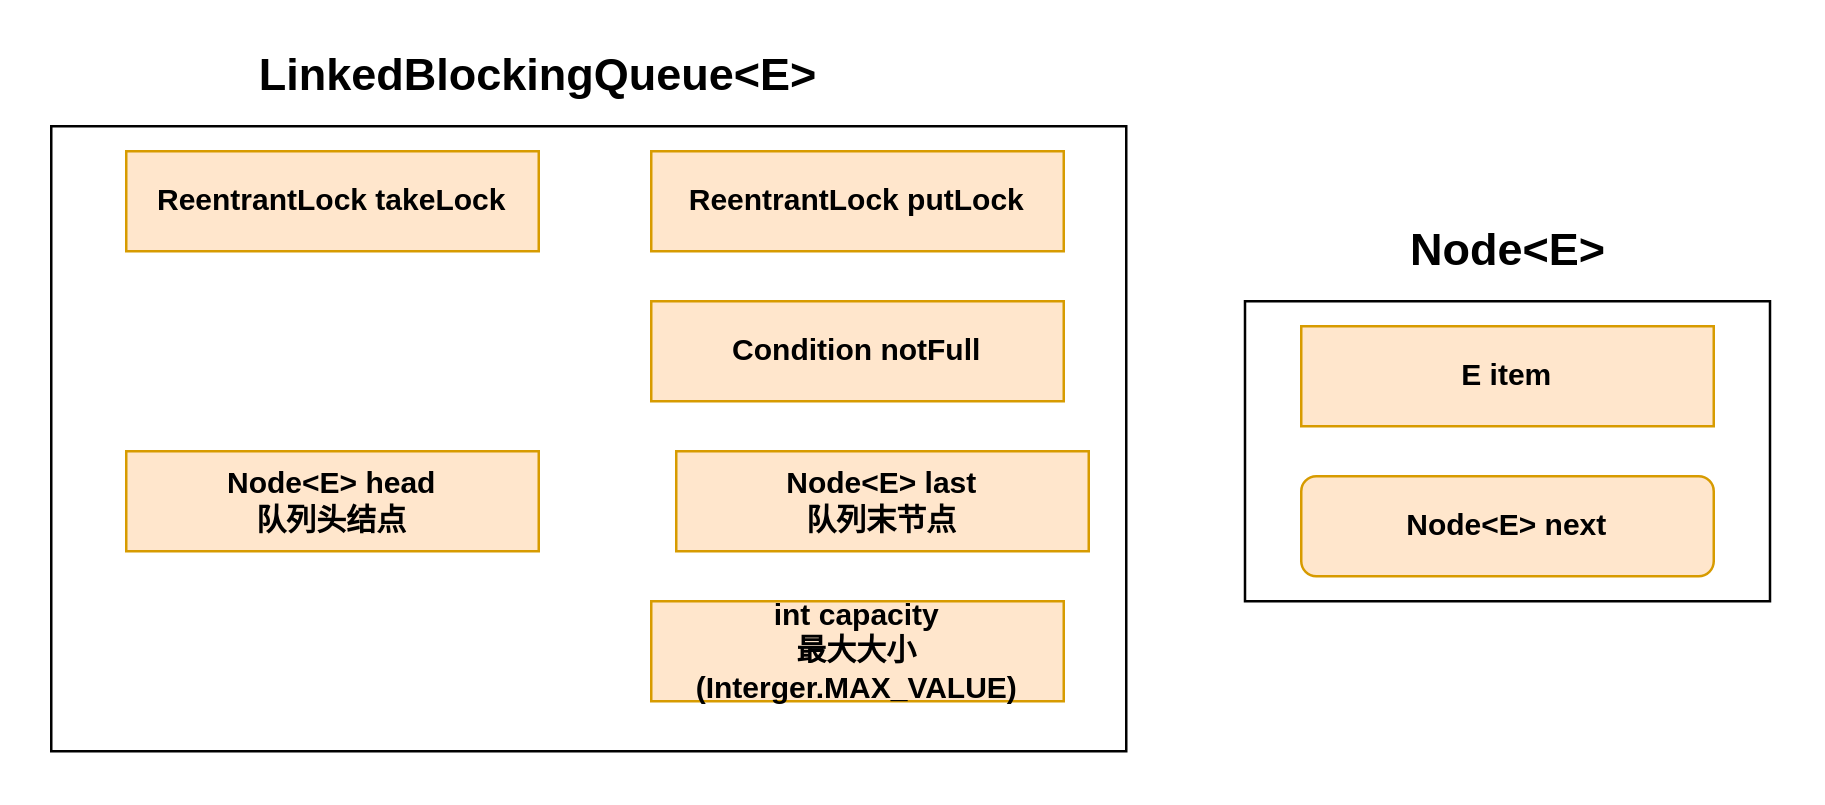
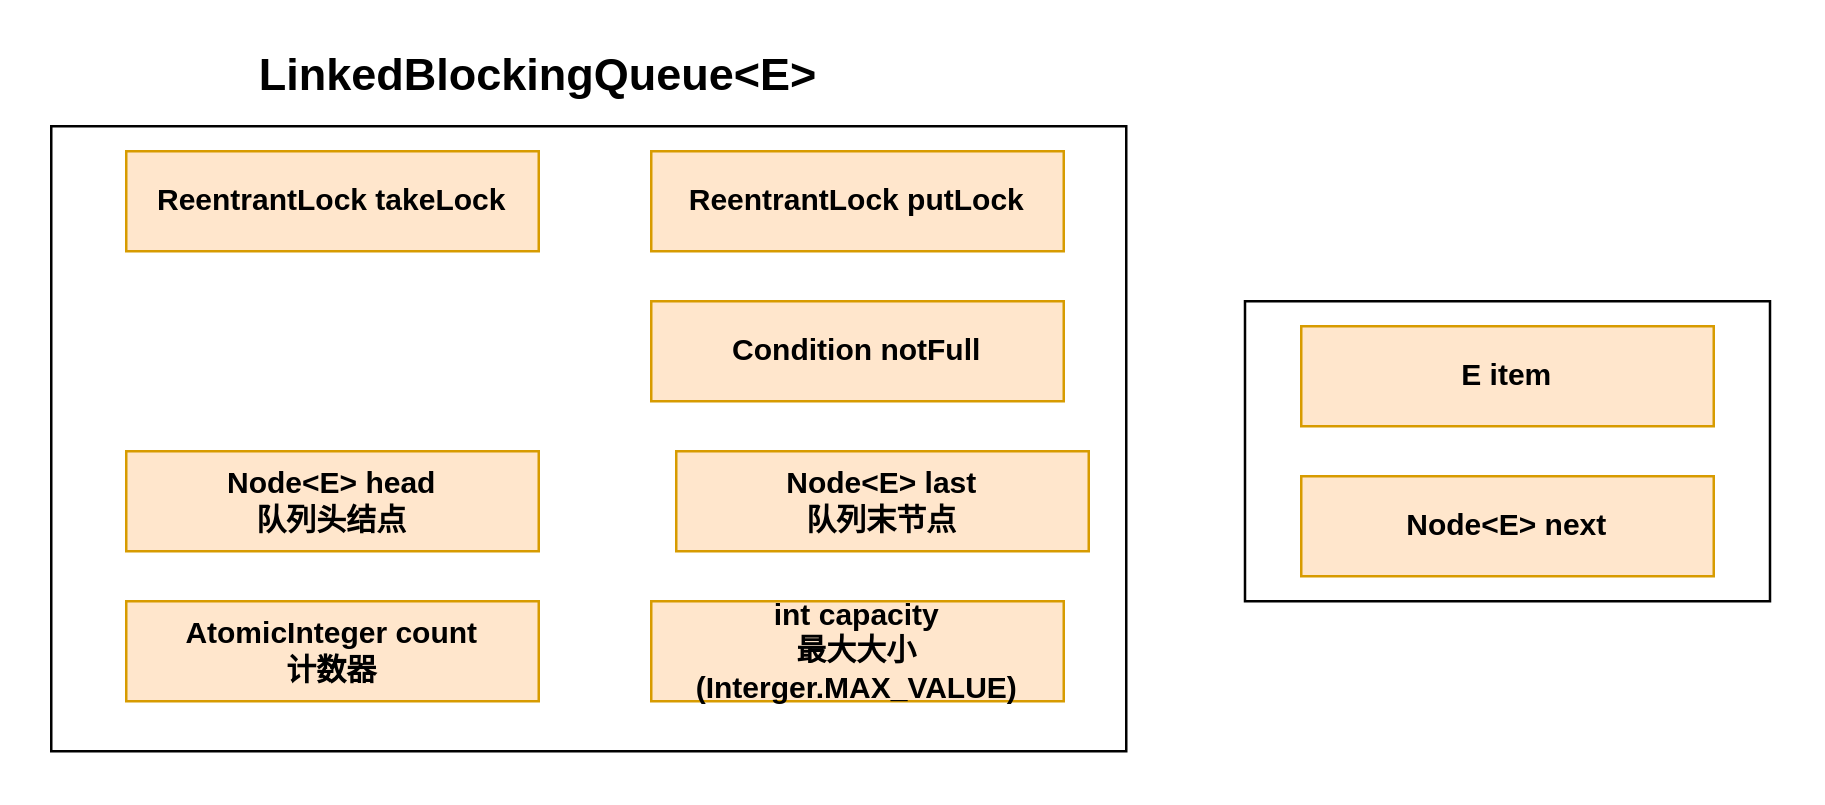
- <mxCell id="11" value="&lt;b&gt;&lt;font style=&quot;font-size: 18px&quot;&gt;Node&amp;lt;E&amp;gt;&lt;/font&gt;&lt;/b&gt;" style="text;html=1;strokeColor=none;fillColor=none;align=center;verticalAlign=middle;whiteSpace=wrap;rounded=0;" parent="1" vertex="1"><mxGeometry x="582.5" y="90" width="40" height="20" as="geometry" /></mxCell>
- <mxCell id="13" value="&lt;b&gt;Node&amp;lt;E&amp;gt; next&lt;/b&gt;" style="whiteSpace=wrap;html=1;fillColor=#ffe6cc;strokeColor=#d79b00;rounded=1;" parent="1" vertex="1"><mxGeometry x="520" y="190" width="165" height="40" as="geometry" /></mxCell>
+ <mxCell id="13" value="&lt;b&gt;Node&amp;lt;E&amp;gt; next&lt;/b&gt;" style="rounded=0;whiteSpace=wrap;html=1;fillColor=#ffe6cc;strokeColor=#d79b00;" parent="1" vertex="1"><mxGeometry x="520" y="190" width="165" height="40" as="geometry" /></mxCell>
+ <mxCell id="9" value="&lt;b&gt;AtomicInteger count&lt;br&gt;计数器&lt;br&gt;&lt;/b&gt;" style="rounded=0;whiteSpace=wrap;html=1;fillColor=#ffe6cc;strokeColor=#d79b00;" parent="1" vertex="1"><mxGeometry x="50" y="240" width="165" height="40" as="geometry" /></mxCell>
